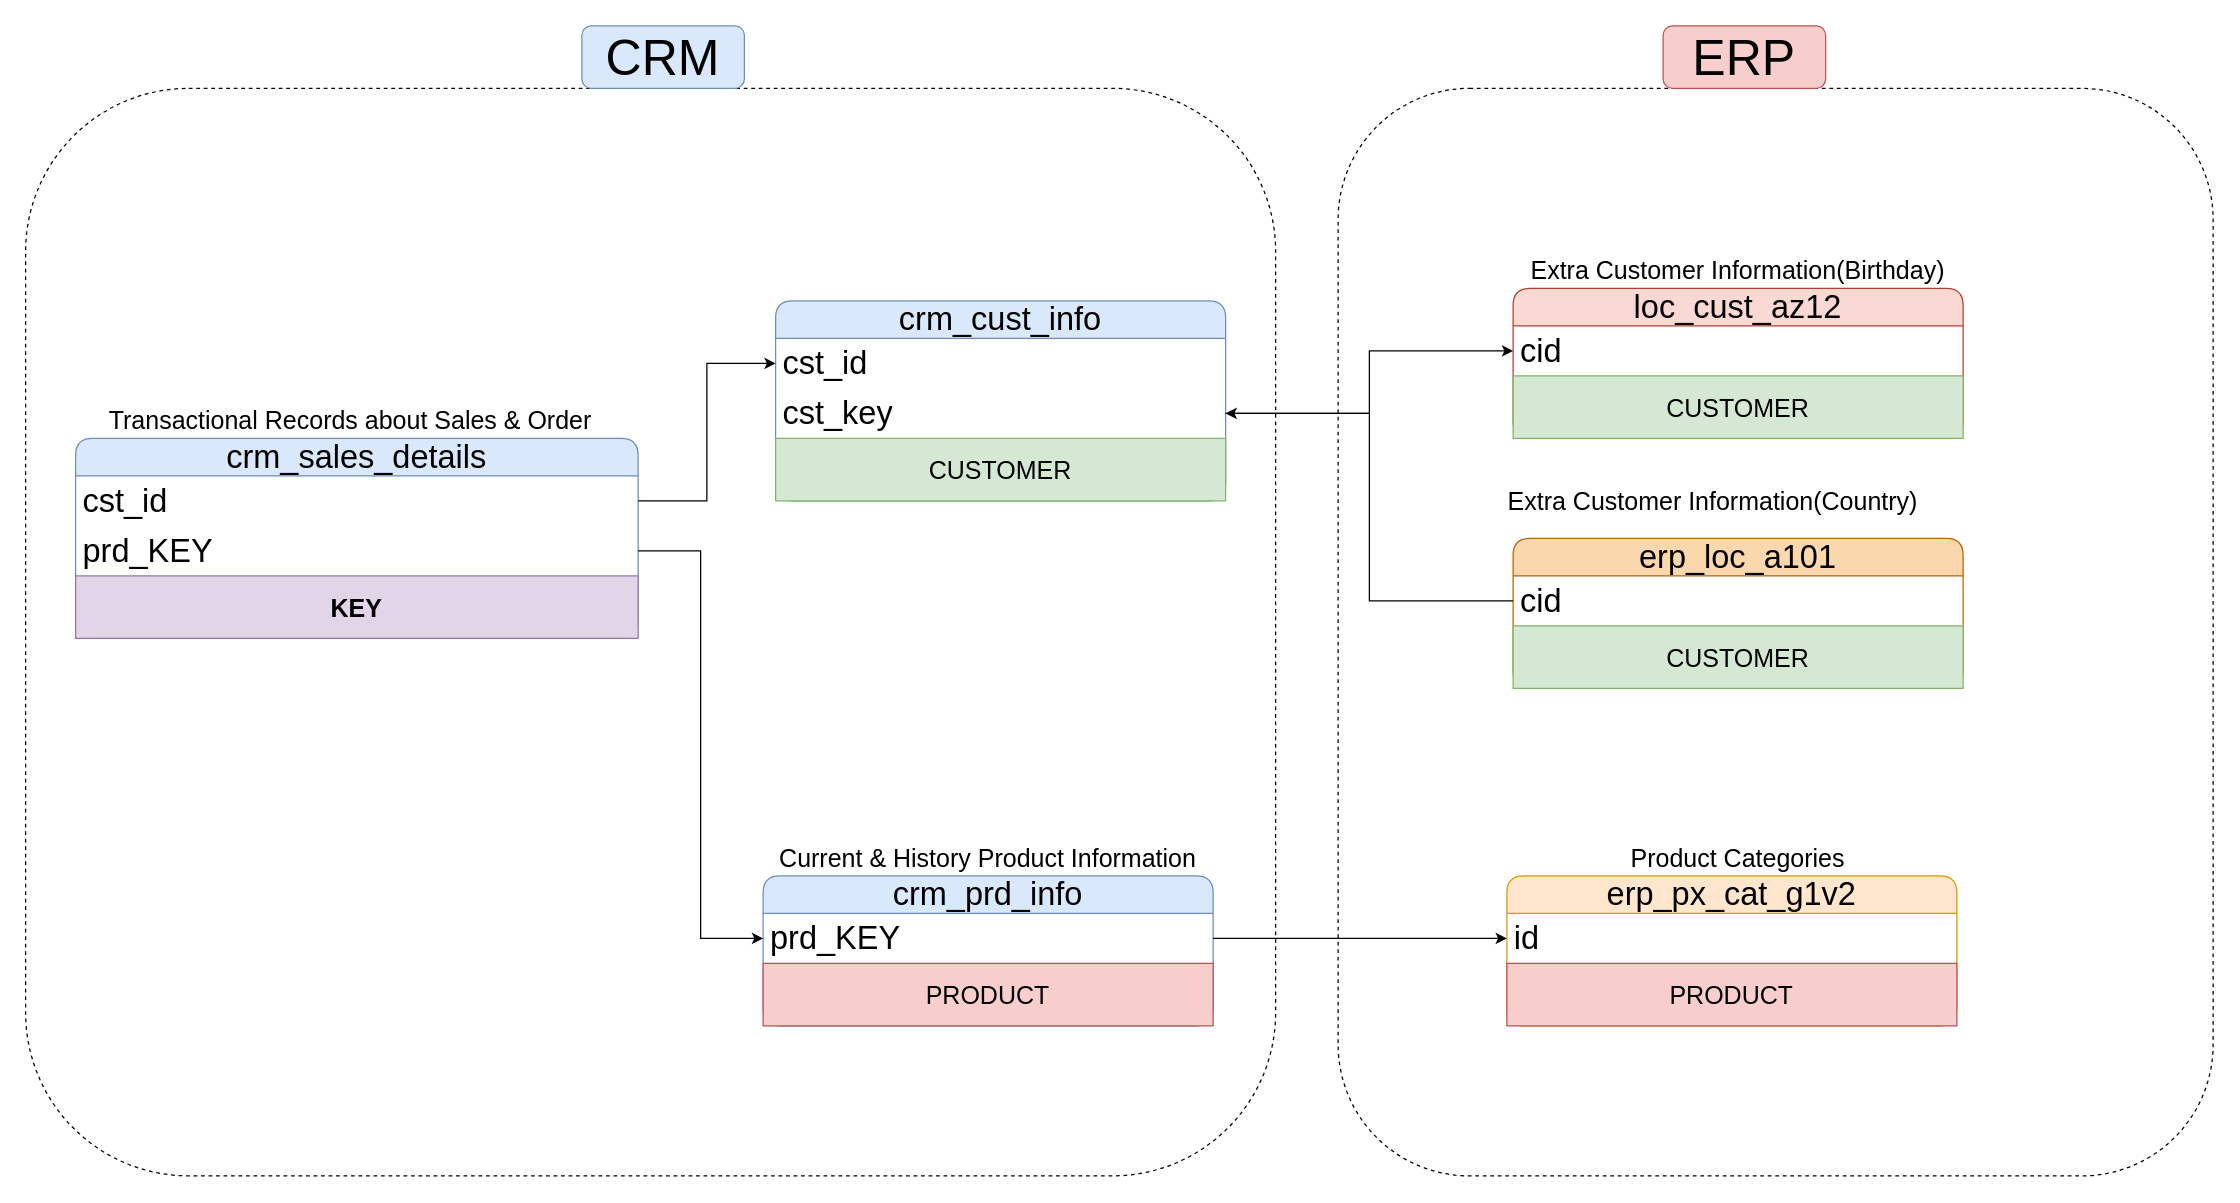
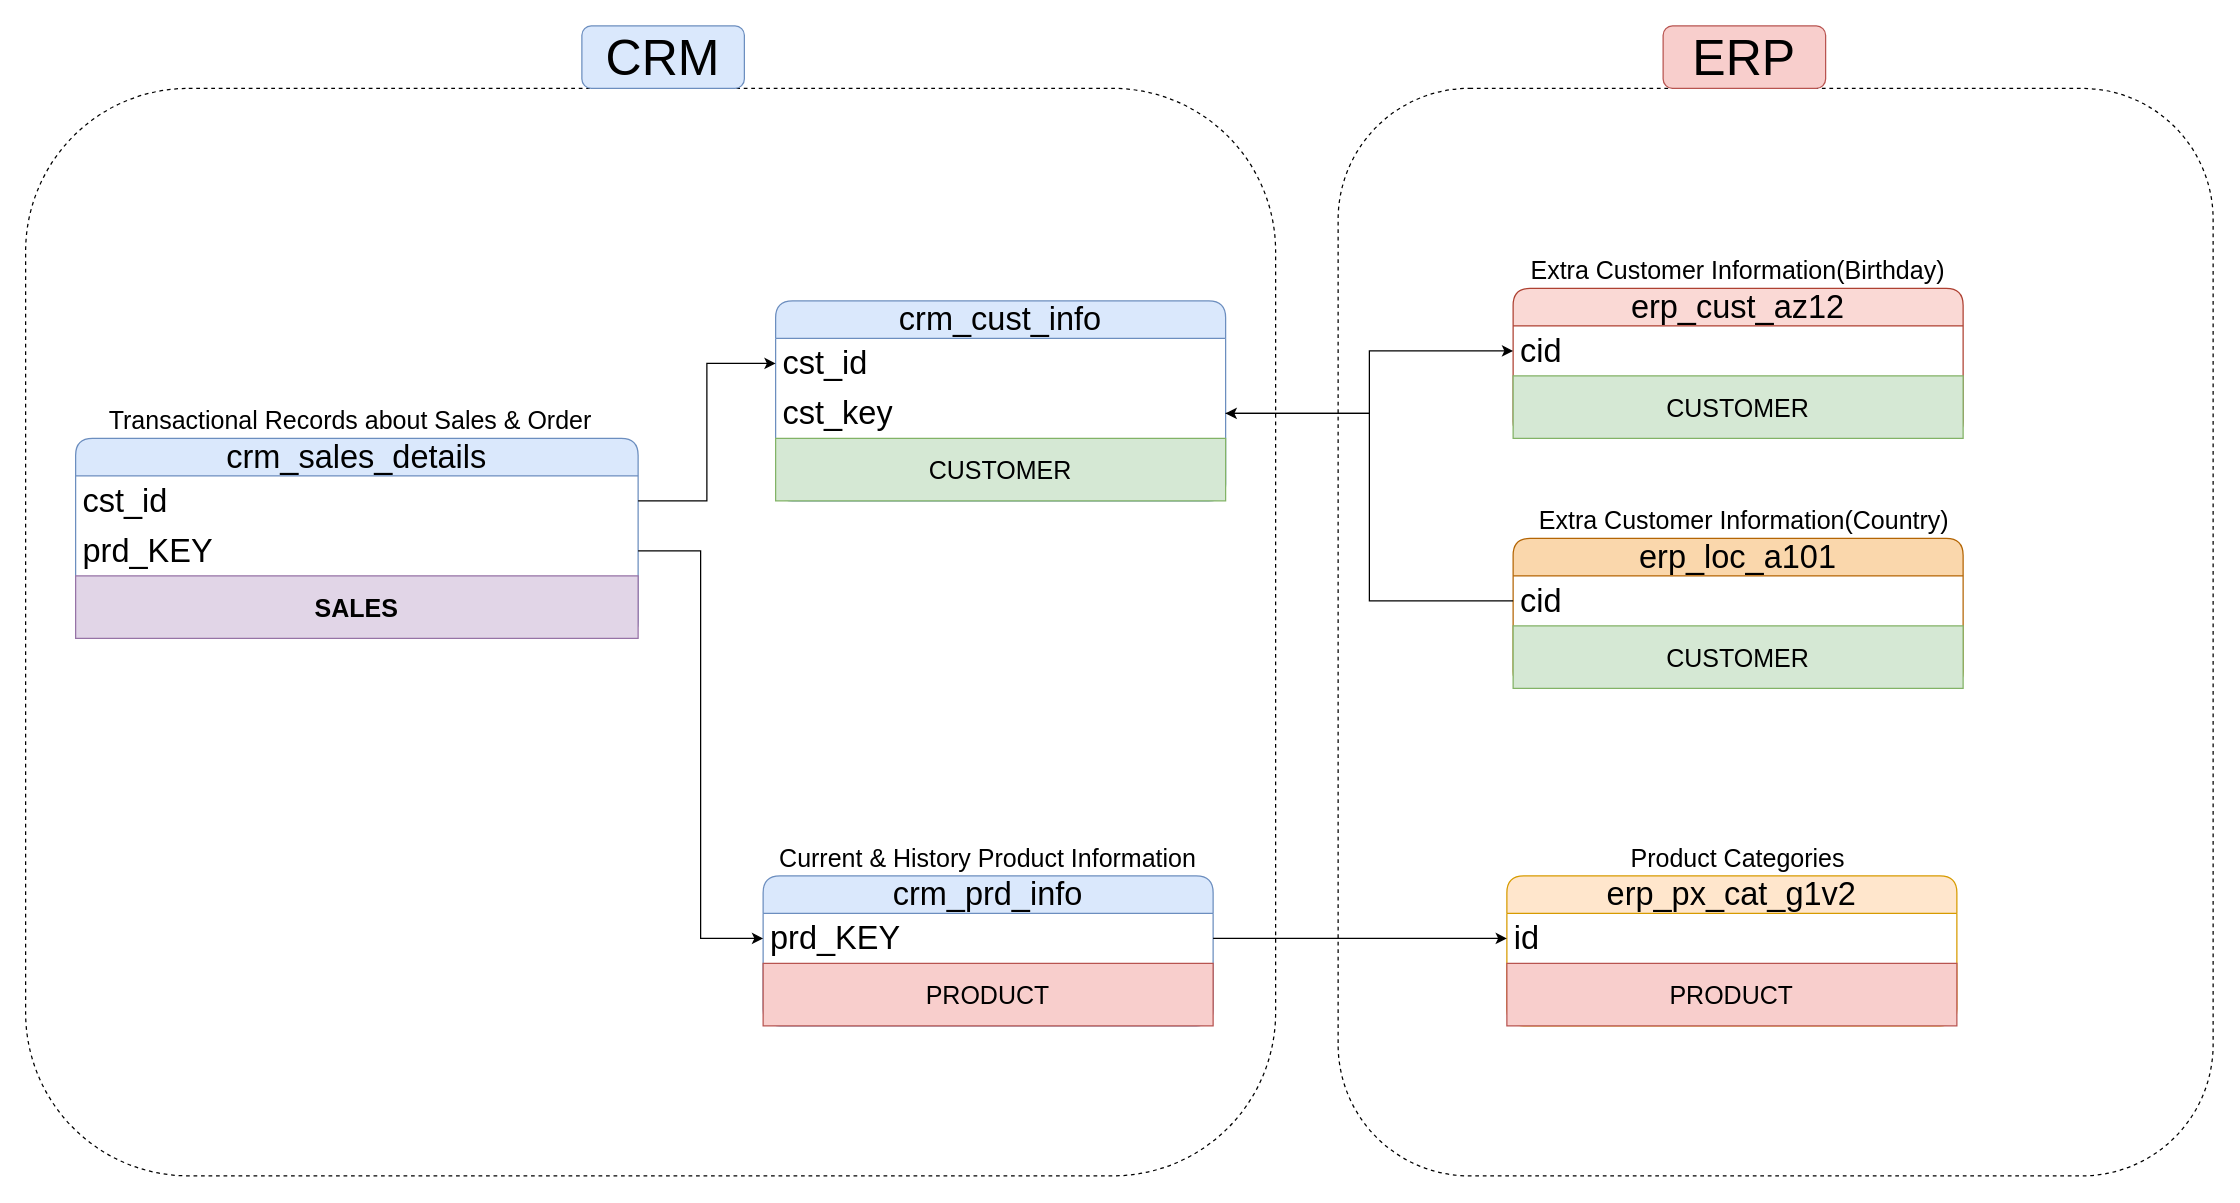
- <mxCell id="17" value="&lt;div&gt;loc_cust_az12&lt;/div&gt;" style="swimlane;fontStyle=0;childLayout=stackLayout;horizontal=1;startSize=30;horizontalStack=0;resizeParent=1;resizeParentMax=0;resizeLast=0;collapsible=1;marginBottom=0;whiteSpace=wrap;html=1;rounded=1;fillColor=#fad9d5;strokeColor=#ae4132;fontSize=26;align=center;" parent="1" vertex="1"><mxGeometry x="1210" y="230" width="360" height="120" as="geometry" /></mxCell>
+ <mxCell id="17" value="&lt;div&gt;erp_cust_az12&lt;/div&gt;" style="swimlane;fontStyle=0;childLayout=stackLayout;horizontal=1;startSize=30;horizontalStack=0;resizeParent=1;resizeParentMax=0;resizeLast=0;collapsible=1;marginBottom=0;whiteSpace=wrap;html=1;rounded=1;fillColor=#fad9d5;strokeColor=#ae4132;fontSize=26;align=center;" parent="1" vertex="1"><mxGeometry x="1210" y="230" width="360" height="120" as="geometry" /></mxCell>
- <mxCell id="26" value="&lt;font style=&quot;font-size: 20px;&quot;&gt;Extra Customer Information(Country)&lt;/font&gt;" style="text;html=1;align=center;verticalAlign=middle;whiteSpace=wrap;rounded=0;" parent="1" vertex="1"><mxGeometry x="1175" y="385" width="390" height="30" as="geometry" /></mxCell>
+ <mxCell id="26" value="&lt;font style=&quot;font-size: 20px;&quot;&gt;Extra Customer Information(Country)&lt;/font&gt;" style="text;html=1;align=center;verticalAlign=middle;whiteSpace=wrap;rounded=0;" parent="1" vertex="1"><mxGeometry x="1200" y="400" width="390" height="30" as="geometry" /></mxCell>
- <mxCell id="13" value="&lt;font style=&quot;font-size: 20px;&quot;&gt;&lt;b&gt;KEY&lt;/b&gt;&lt;/font&gt;" style="text;html=1;strokeColor=#9673a6;fillColor=#e1d5e7;align=center;verticalAlign=middle;whiteSpace=wrap;overflow=hidden;" vertex="1" parent="10"><mxGeometry y="110" width="450" height="50" as="geometry" /></mxCell>
+ <mxCell id="13" value="&lt;font style=&quot;font-size: 20px;&quot;&gt;&lt;b&gt;SALES&lt;/b&gt;&lt;/font&gt;" style="text;html=1;strokeColor=#9673a6;fillColor=#e1d5e7;align=center;verticalAlign=middle;whiteSpace=wrap;overflow=hidden;" vertex="1" parent="10"><mxGeometry y="110" width="450" height="50" as="geometry" /></mxCell>
